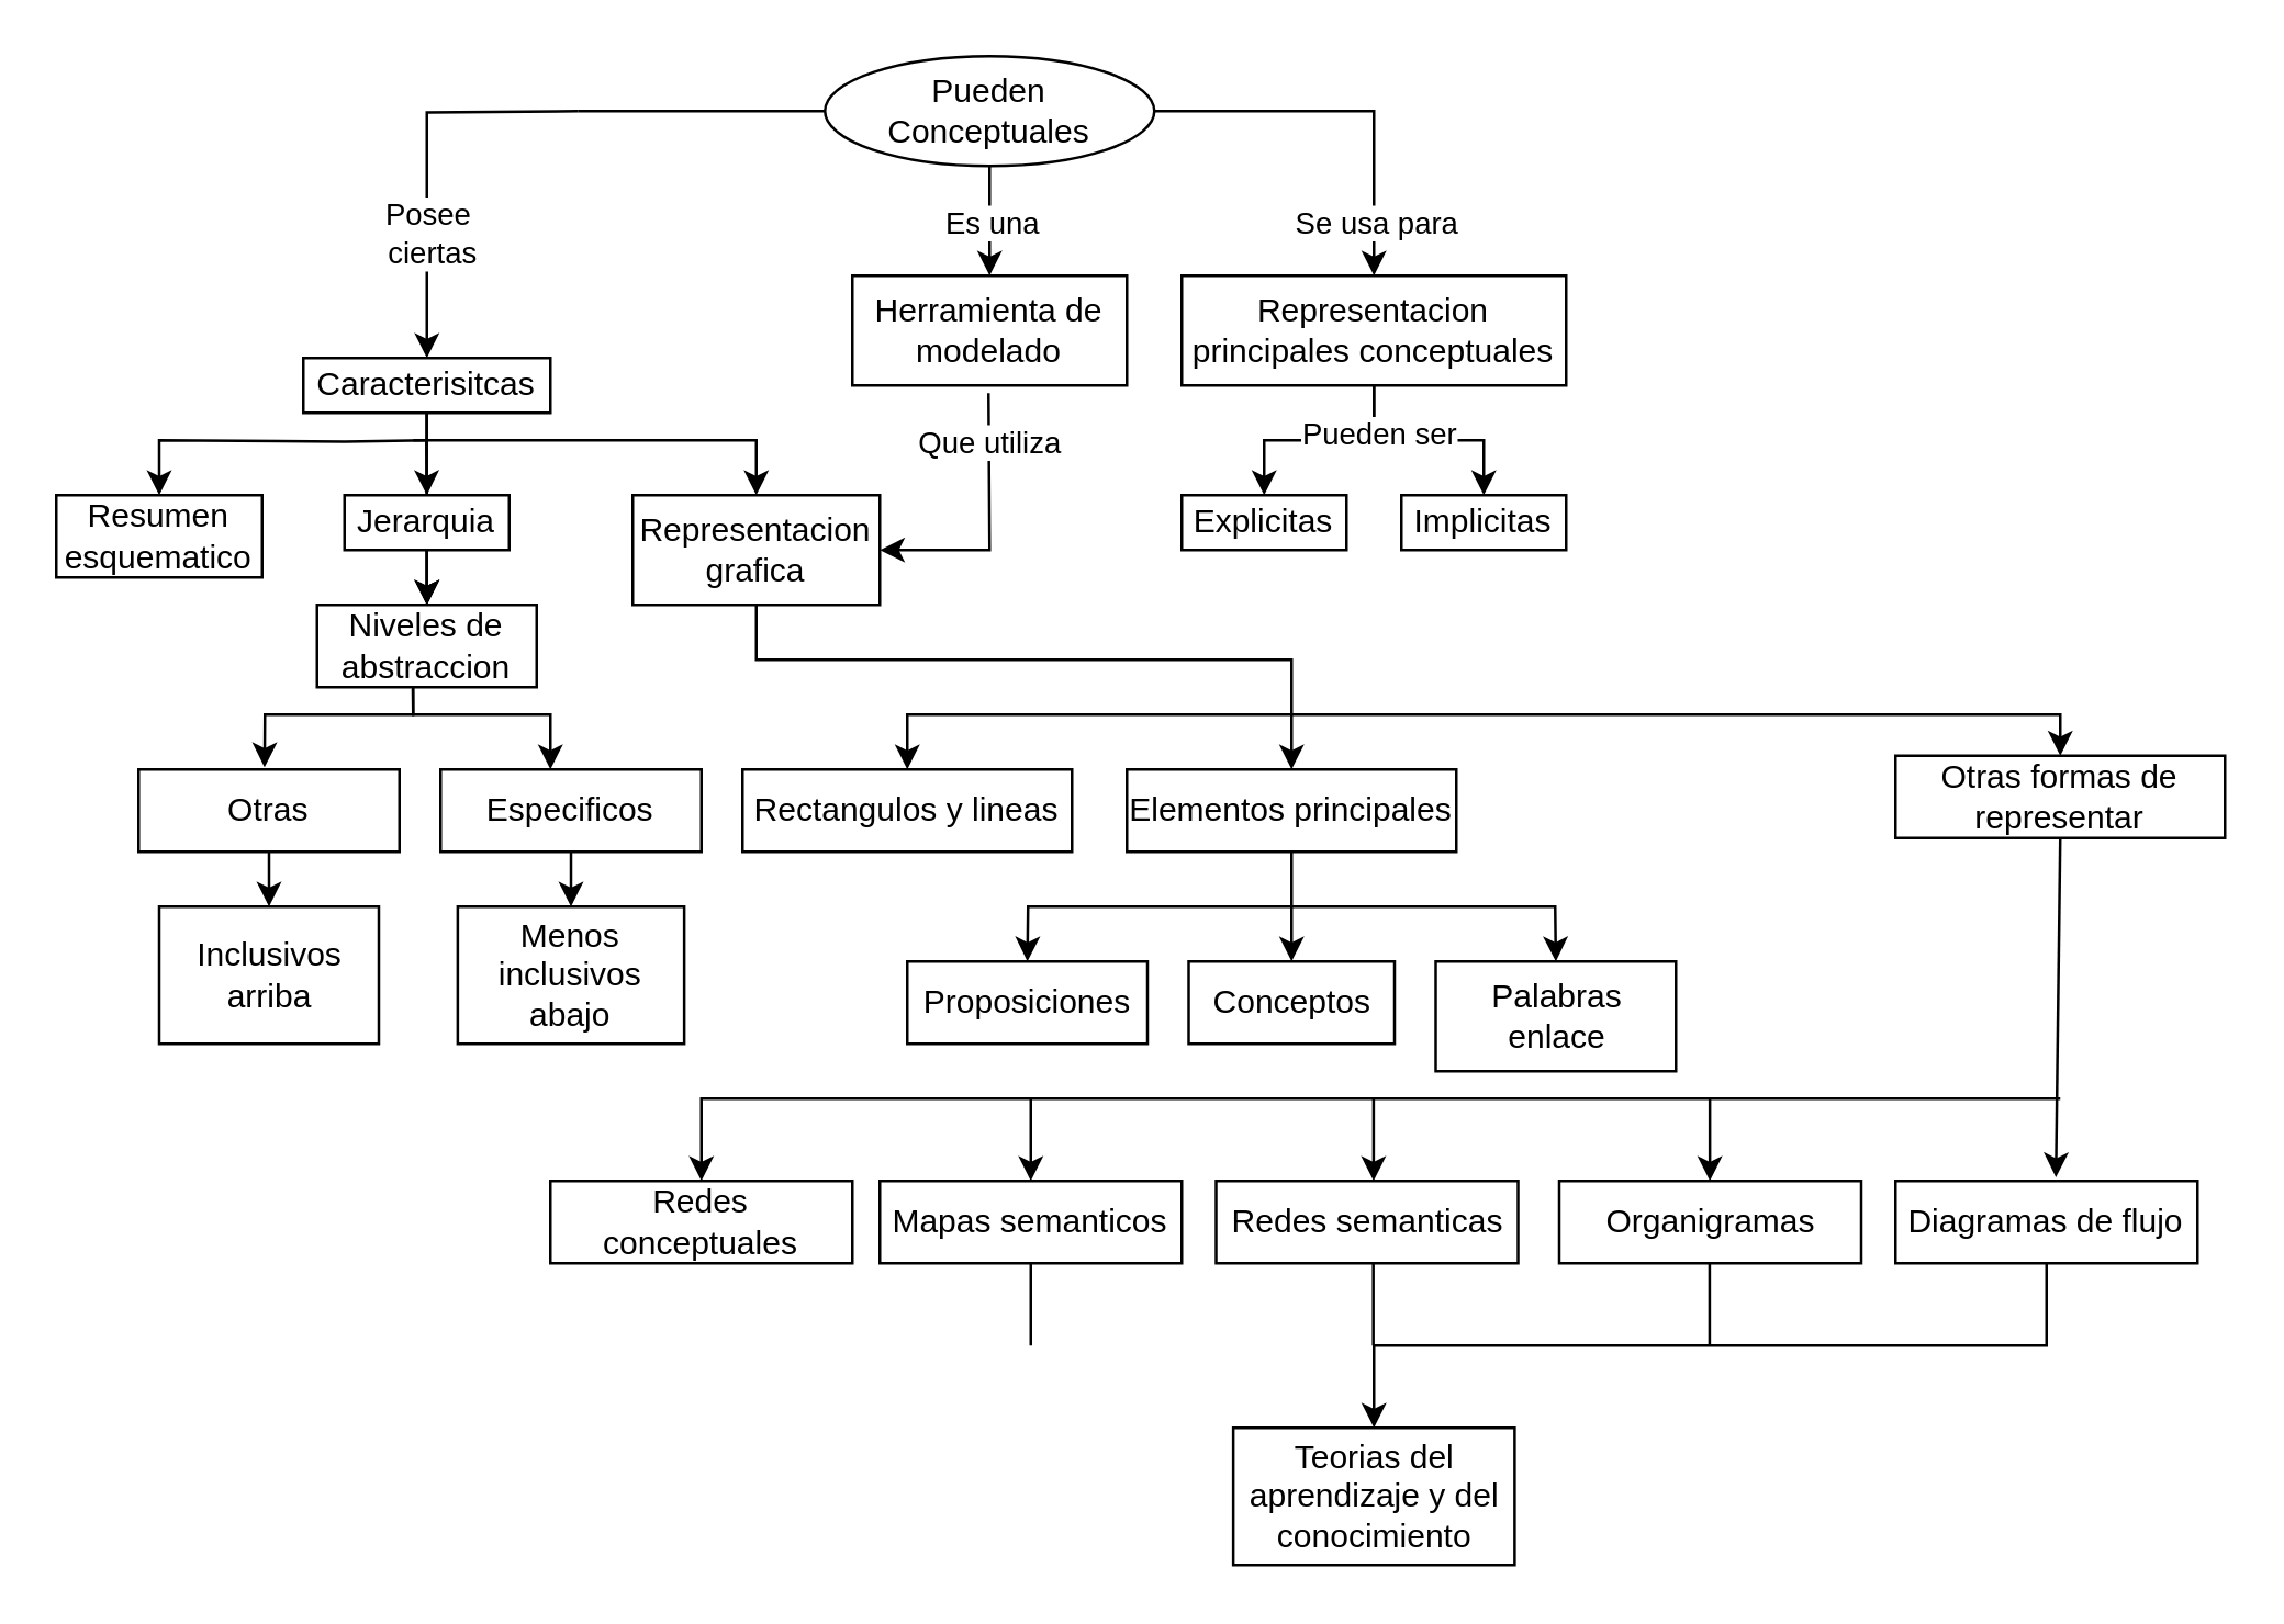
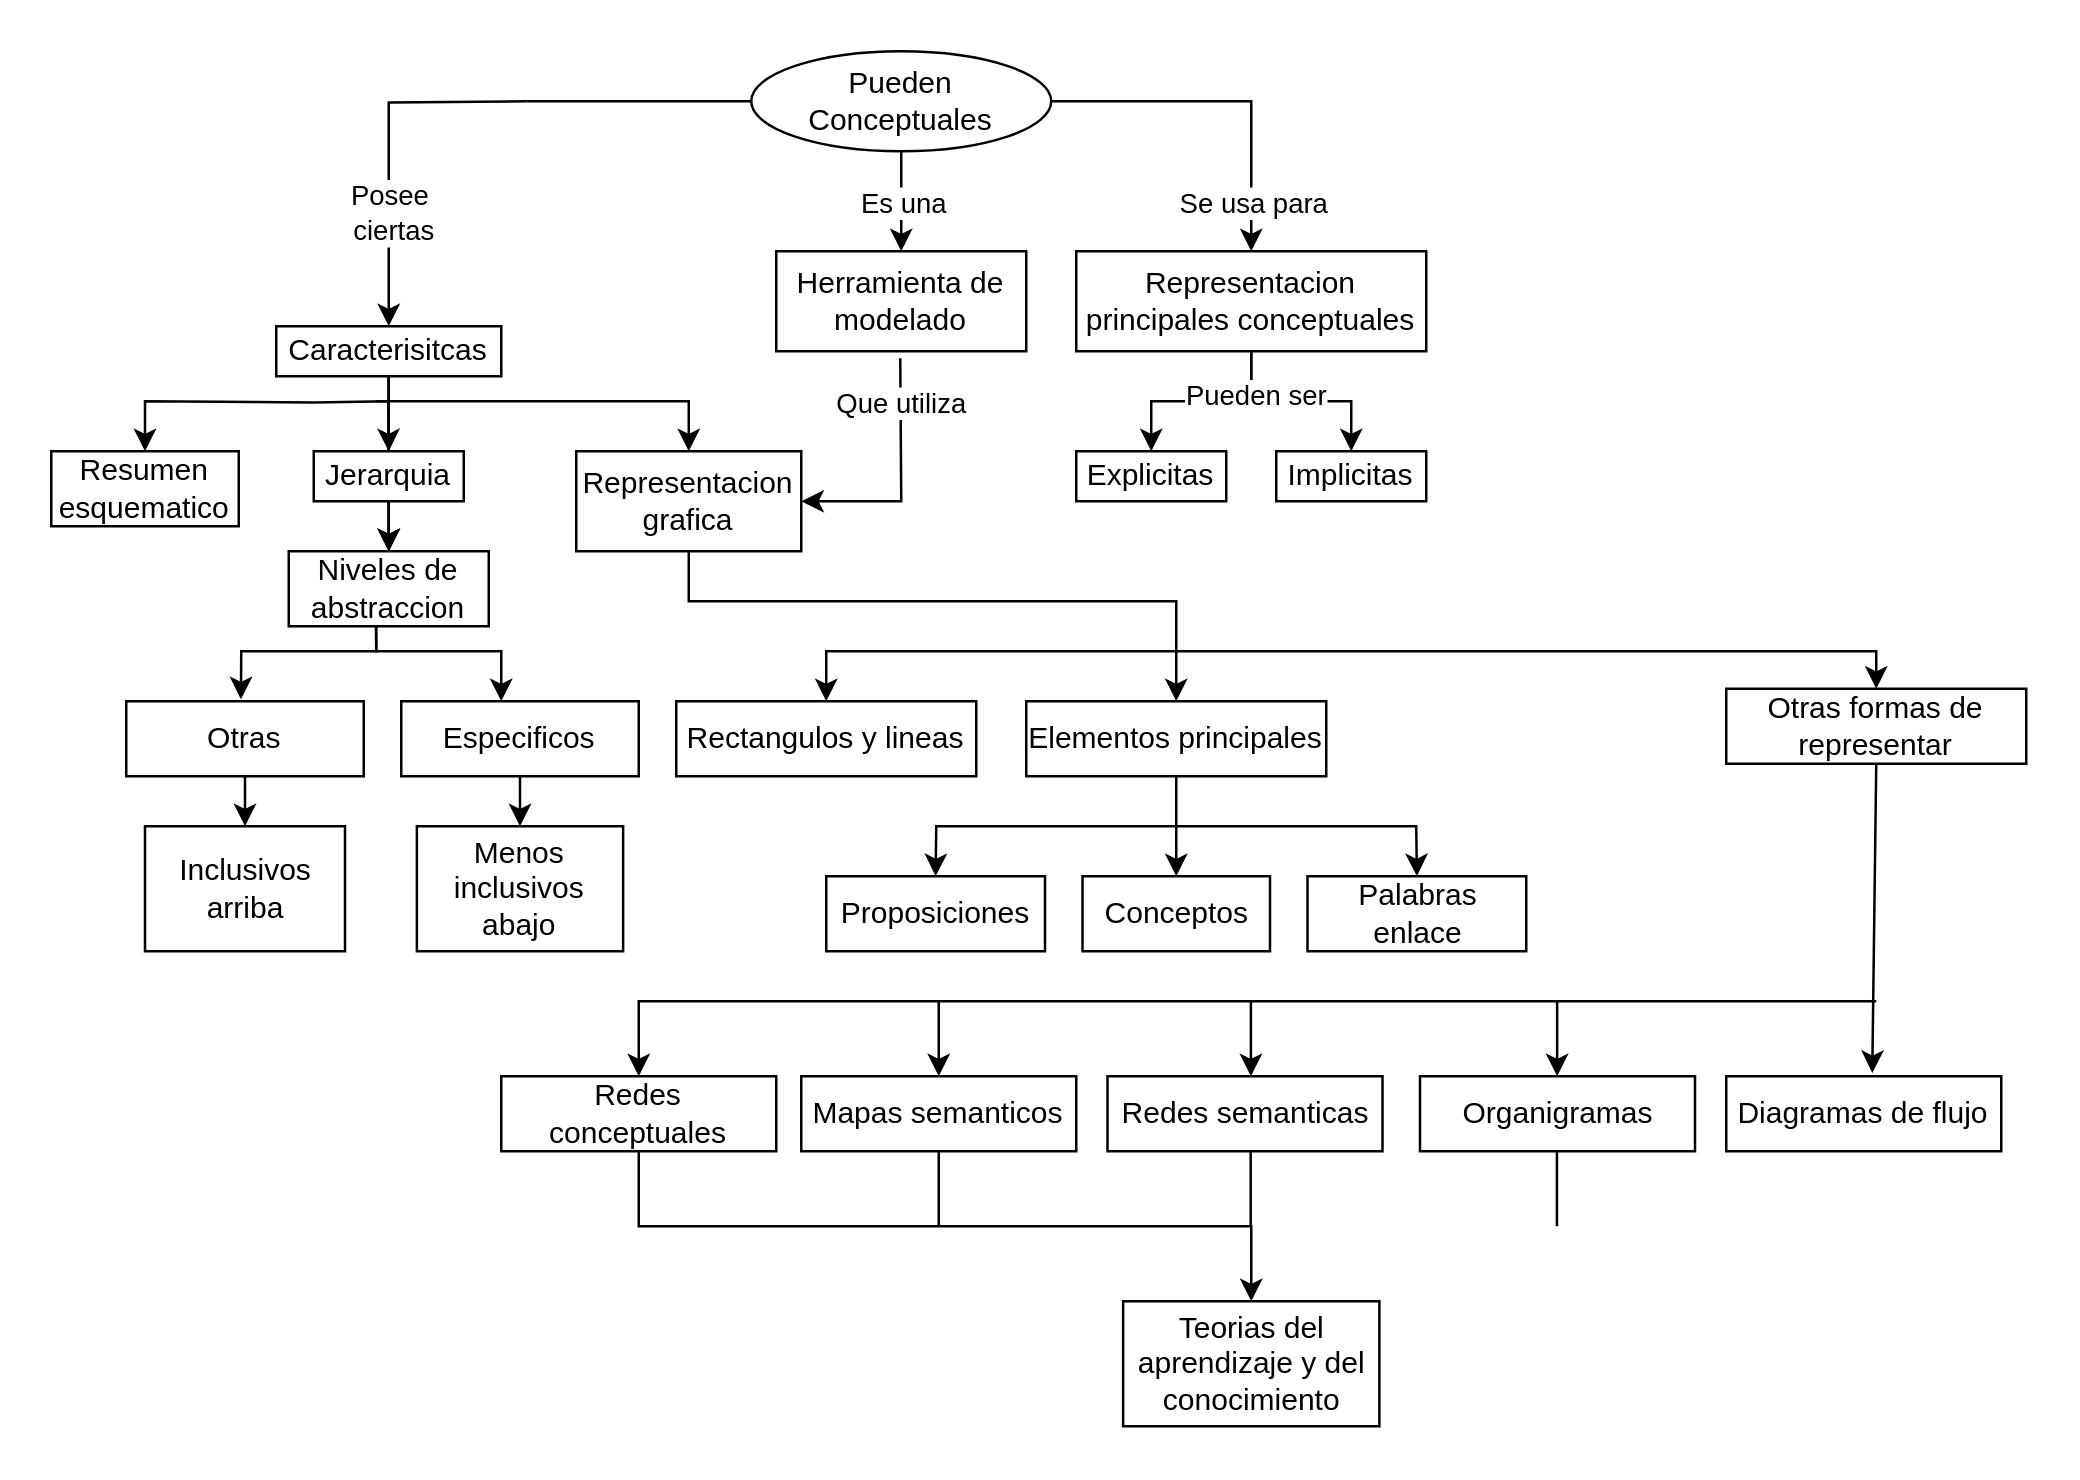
- <mxCell id="47" value="Palabras enlace" style="rounded=0;whiteSpace=wrap;html=1;" vertex="1" parent="1"><mxGeometry x="522.5" y="350" width="87.5" height="40" as="geometry" /></mxCell>
+ <mxCell id="47" value="Palabras enlace" style="rounded=0;whiteSpace=wrap;html=1;" vertex="1" parent="1"><mxGeometry x="522.5" y="350" width="87.5" height="30" as="geometry" /></mxCell>
+ <mxCell id="58" value="" style="endArrow=classic;html=1;rounded=0;exitX=0.5;exitY=1;exitDx=0;exitDy=0;entryX=0.5;entryY=0;entryDx=0;entryDy=0;" edge="1" parent="1" source="55" target="56"><mxGeometry width="50" height="50" relative="1" as="geometry"><mxPoint x="510" y="450" as="sourcePoint" /><mxPoint x="560" y="400" as="targetPoint" /><Array as="points"><mxPoint x="255" y="490" /><mxPoint x="500" y="490" /></Array></mxGeometry></mxCell>
- <mxCell id="57" value="" style="endArrow=classic;html=1;rounded=0;exitX=0.5;exitY=1;exitDx=0;exitDy=0;entryX=0.5;entryY=0;entryDx=0;entryDy=0;" edge="1" parent="1" source="51" target="56"><mxGeometry width="50" height="50" relative="1" as="geometry"><mxPoint x="580" y="440" as="sourcePoint" /><mxPoint x="630" y="390" as="targetPoint" /><Array as="points"><mxPoint x="745" y="490" /><mxPoint x="500" y="490" /></Array></mxGeometry></mxCell>
